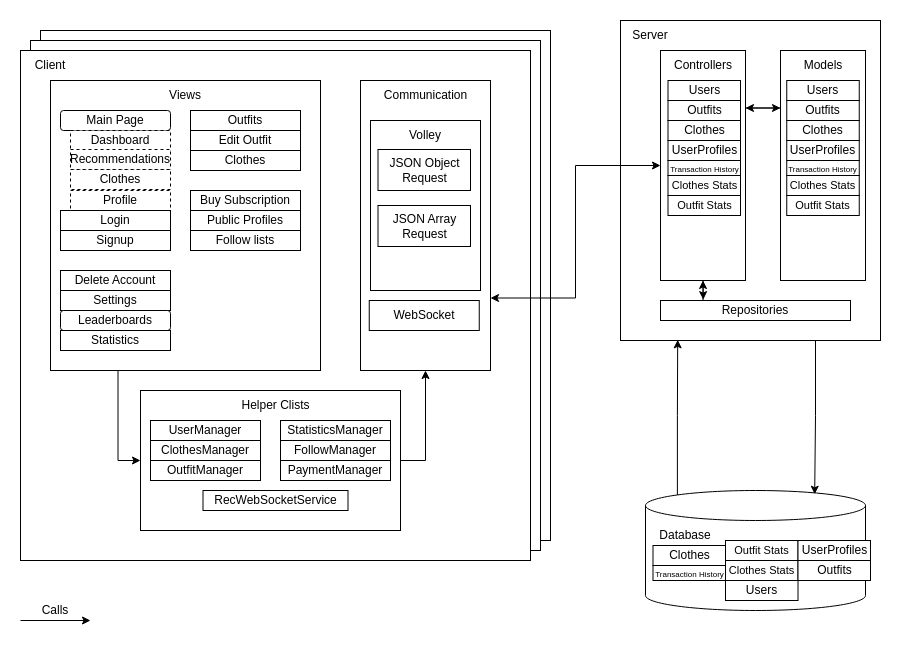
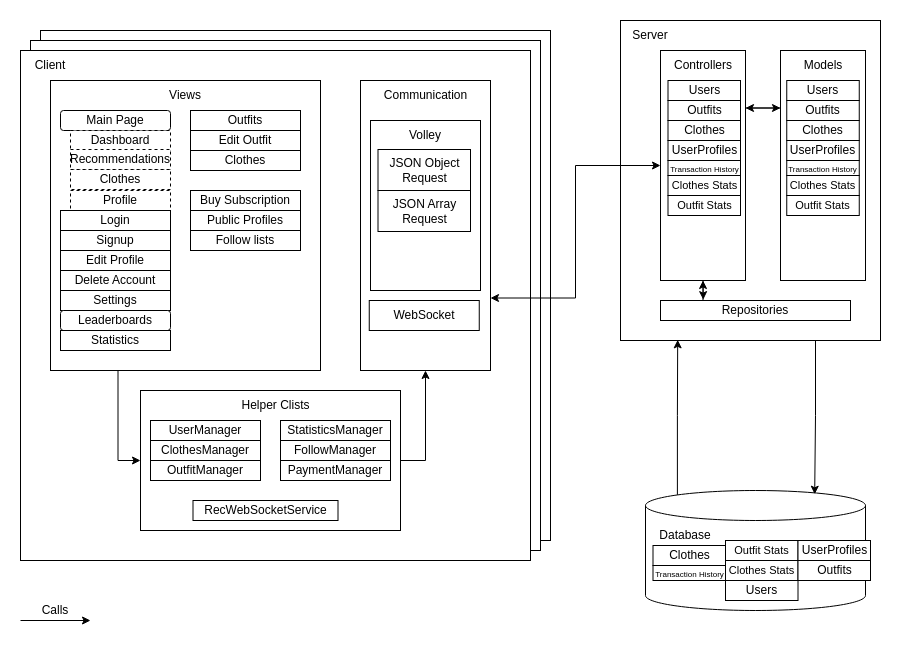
- <mxCell id="80" value="JSON Array Request" style="rounded=0;whiteSpace=wrap;html=1;" vertex="1" parent="1"><mxGeometry x="377.5" y="205" width="92.5" height="41" as="geometry" /></mxCell>
+ <mxCell id="80" value="JSON Array Request" style="rounded=0;whiteSpace=wrap;html=1;" vertex="1" parent="1"><mxGeometry x="377.5" y="190" width="92.5" height="41" as="geometry" /></mxCell>
+ <mxCell id="59" value="Edit Profile" style="rounded=0;whiteSpace=wrap;html=1;" vertex="1" parent="1"><mxGeometry x="60" y="250" width="110" height="20" as="geometry" /></mxCell>
- <mxCell id="76" value="RecWebSocketService" style="rounded=0;whiteSpace=wrap;html=1;" vertex="1" parent="1"><mxGeometry x="202.5" y="490" width="145" height="20" as="geometry" /></mxCell>
+ <mxCell id="76" value="RecWebSocketService" style="rounded=0;whiteSpace=wrap;html=1;" vertex="1" parent="1"><mxGeometry x="192.5" y="500" width="145" height="20" as="geometry" /></mxCell>
